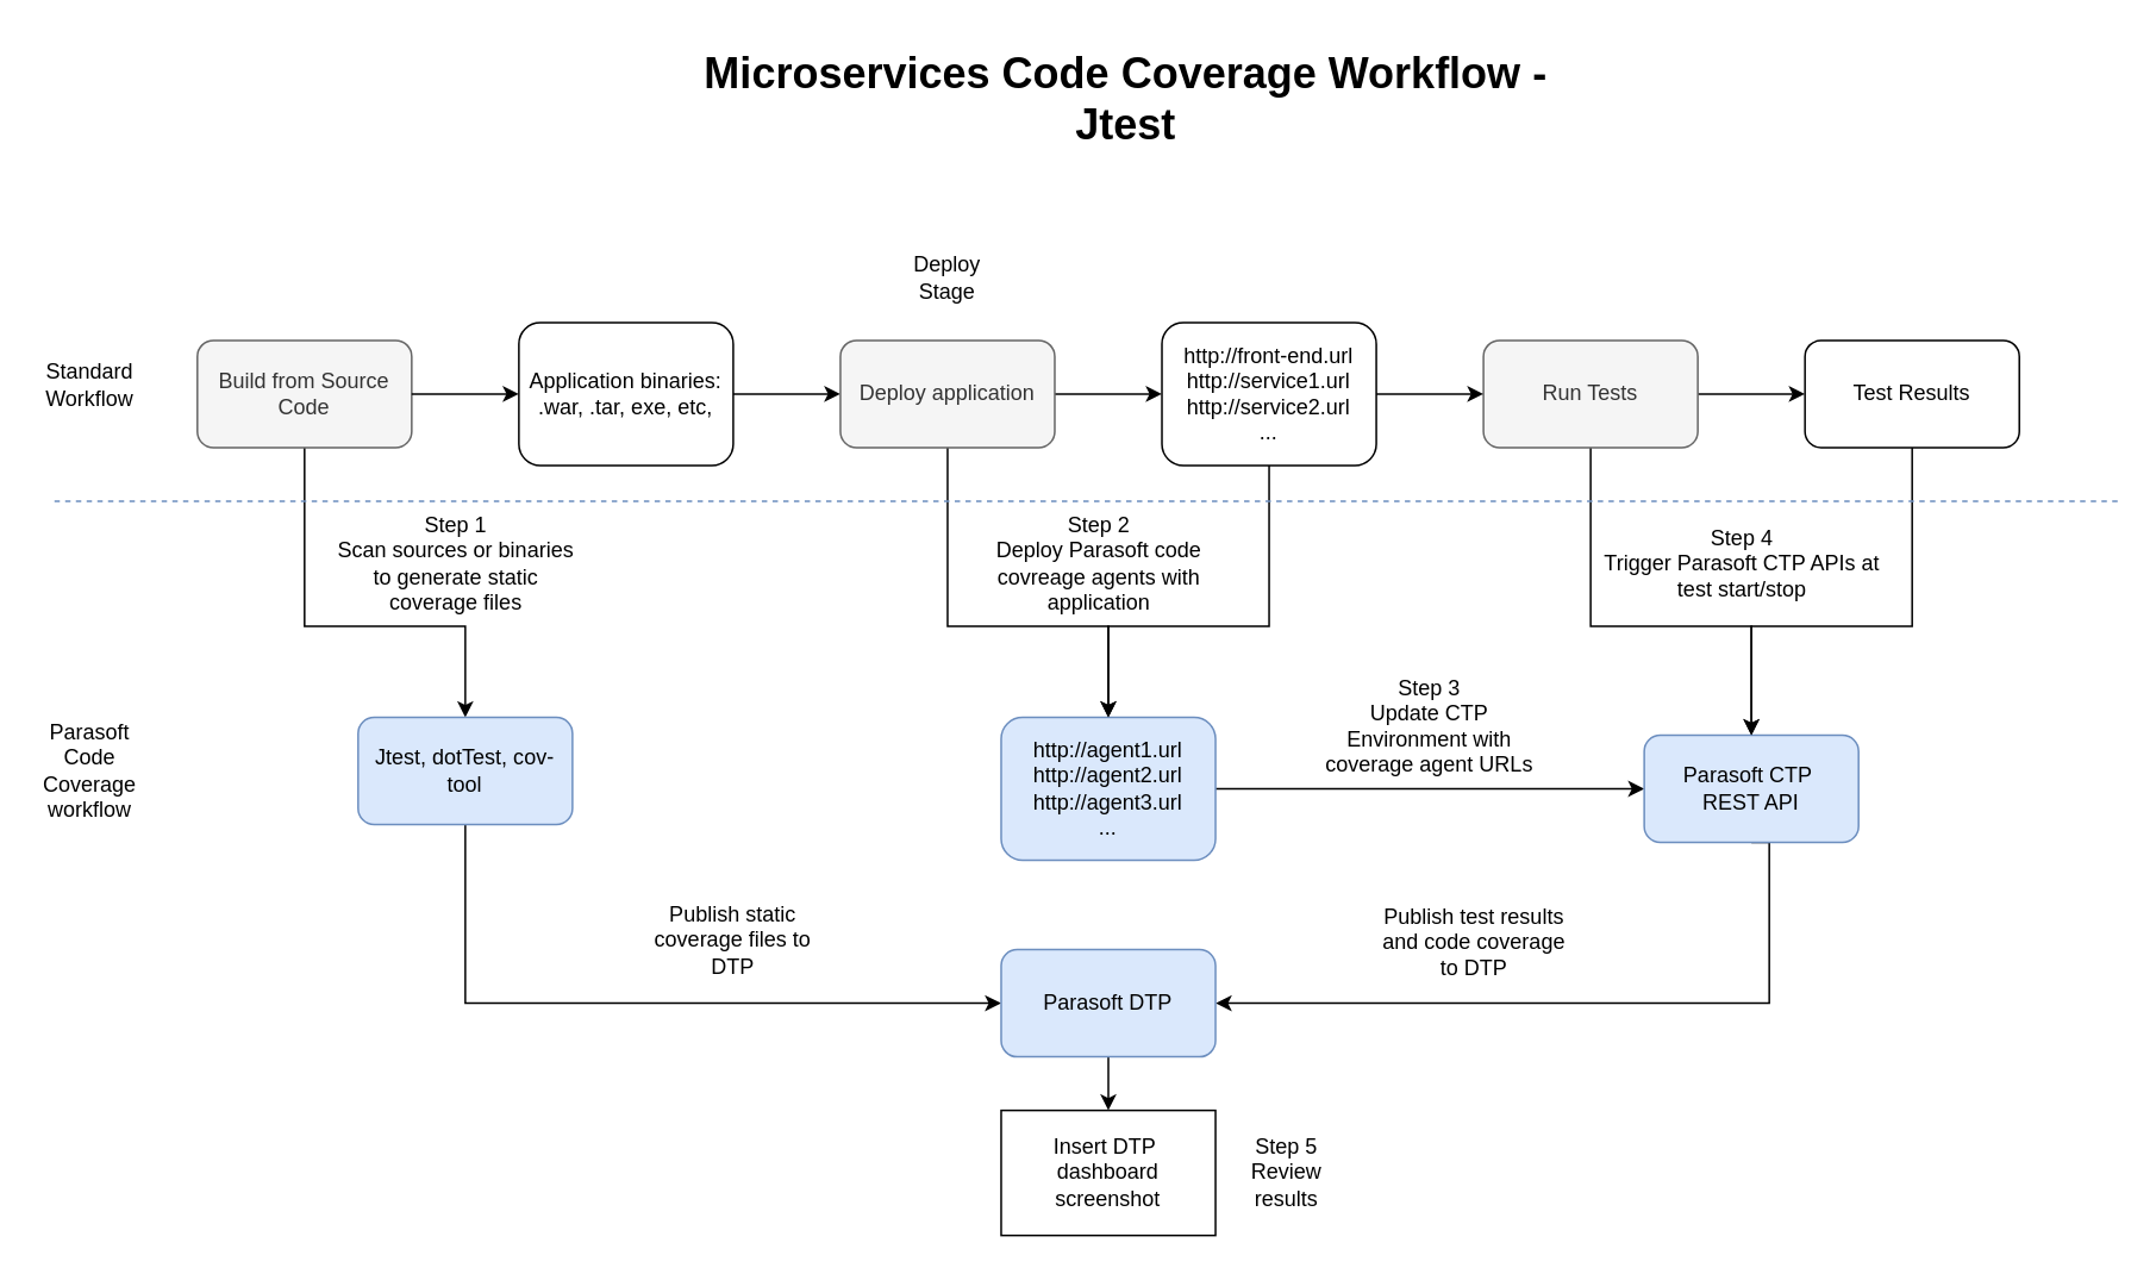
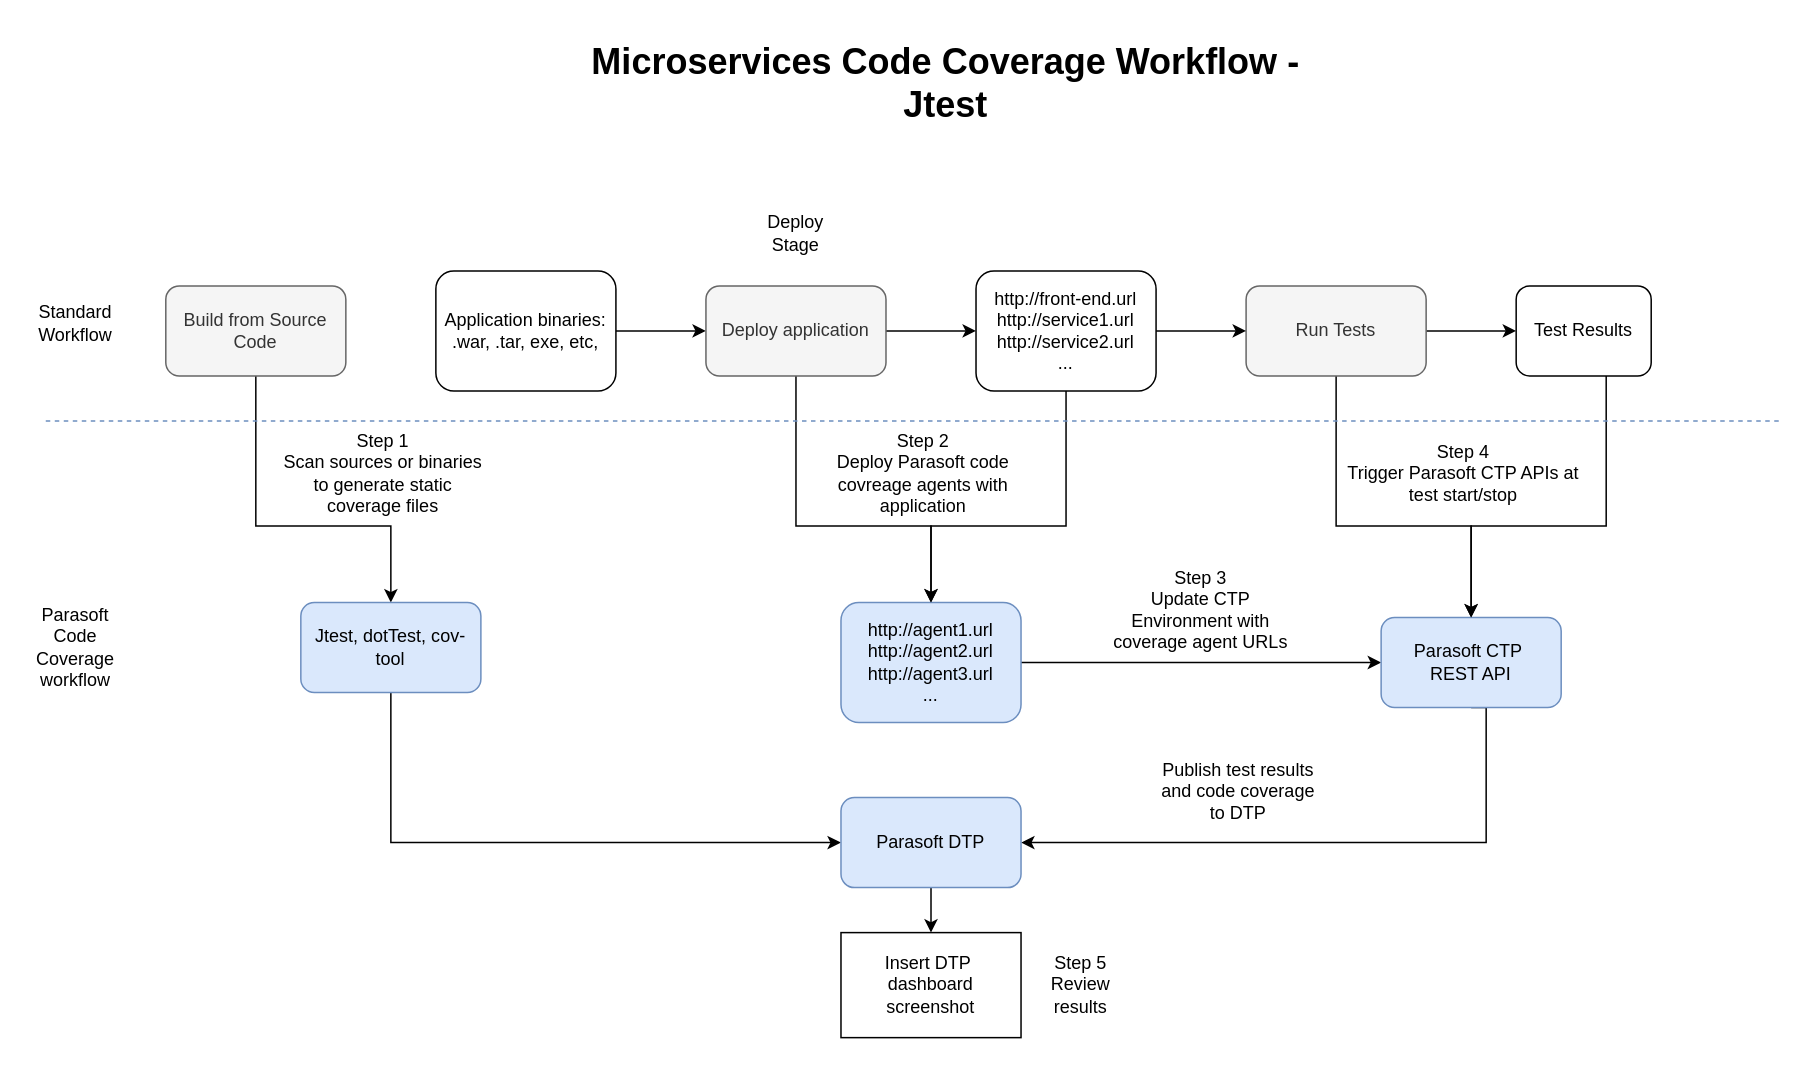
- <mxCell id="14" style="edgeStyle=orthogonalEdgeStyle;rounded=0;orthogonalLoop=1;jettySize=auto;html=1;entryX=0;entryY=0.5;entryDx=0;entryDy=0;exitX=1;exitY=0.5;exitDx=0;exitDy=0;" parent="1" source="5" target="3" edge="1"><mxGeometry relative="1" as="geometry"><mxPoint x="150" y="220" as="sourcePoint" /></mxGeometry></mxCell>
- <mxCell id="32" value="Test Results" style="rounded=1;whiteSpace=wrap;html=1;" parent="1" vertex="1"><mxGeometry x="1010" y="190" width="120" height="60" as="geometry" /></mxCell>
+ <mxCell id="32" value="Test Results" style="rounded=1;whiteSpace=wrap;html=1;" parent="1" vertex="1"><mxGeometry x="1010" y="190" width="90" height="60" as="geometry" /></mxCell>
- <mxCell id="22" value="Publish static coverage files to DTP" style="text;html=1;align=center;verticalAlign=middle;whiteSpace=wrap;rounded=0;" parent="1" vertex="1"><mxGeometry x="360" y="511" width="100" height="30" as="geometry" /></mxCell>
